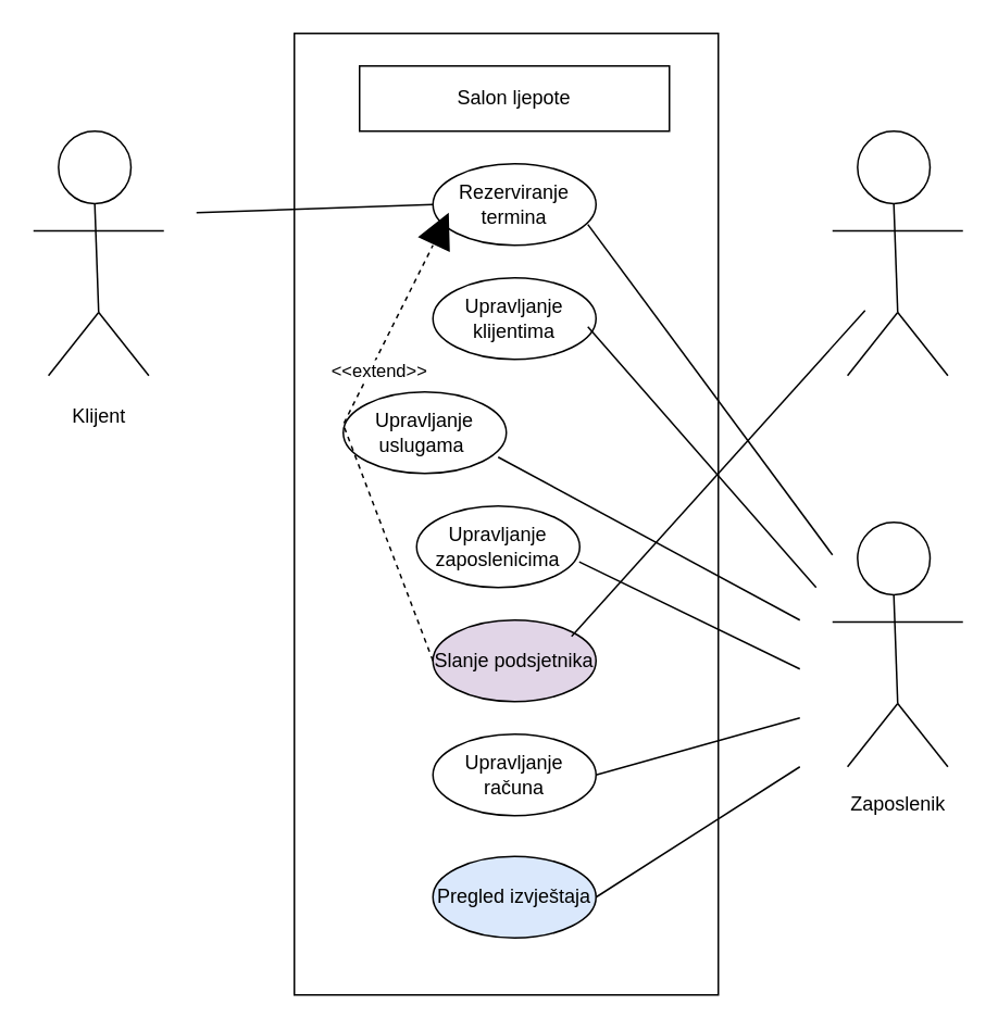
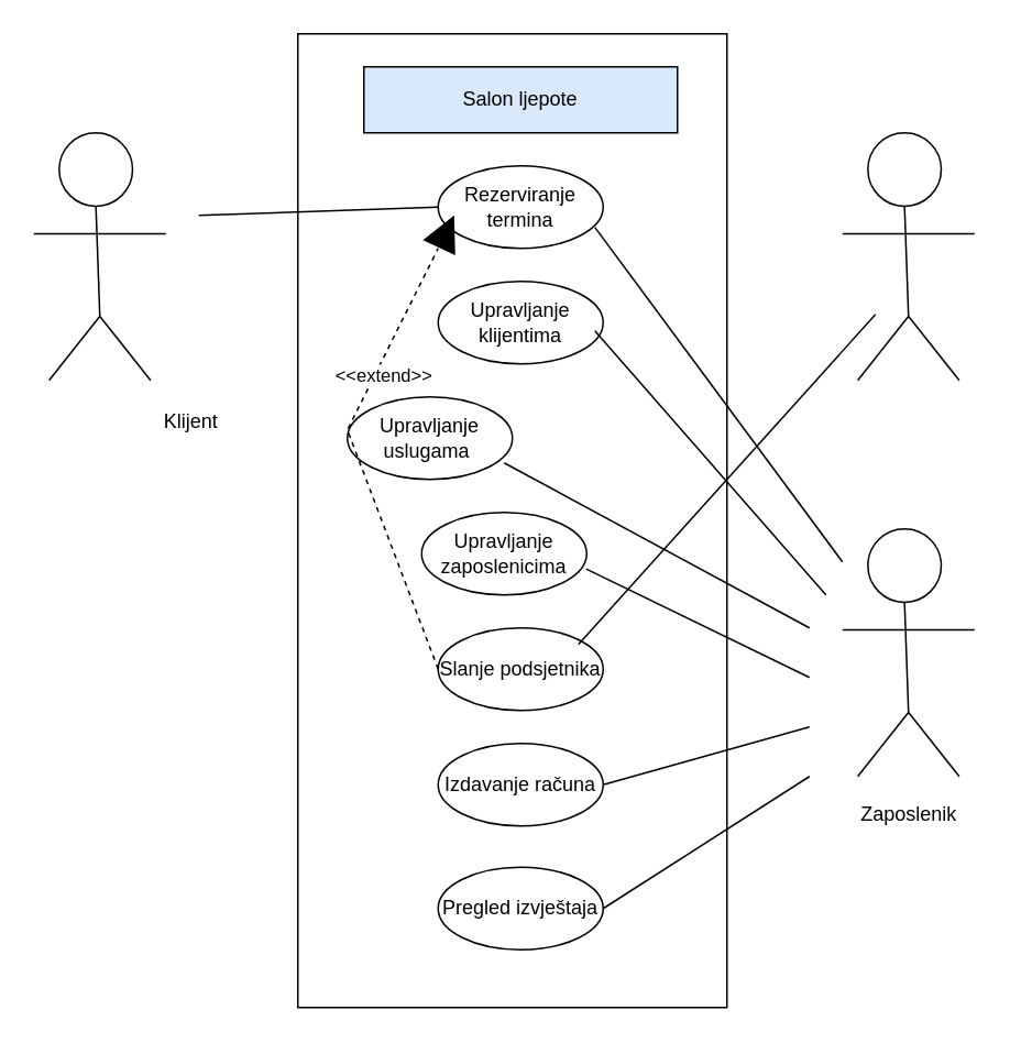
- <mxCell id="21" value="Salon ljepote" style="rounded=0;whiteSpace=wrap;html=1;" vertex="1" parent="1"><mxGeometry x="220" y="40" width="190" height="40" as="geometry" /></mxCell>
+ <mxCell id="21" value="Salon ljepote" style="rounded=0;whiteSpace=wrap;html=1;fillColor=#dae8fc;" vertex="1" parent="1"><mxGeometry x="220" y="40" width="190" height="40" as="geometry" /></mxCell>
- <mxCell id="22" value="Klijent" style="text;html=1;align=center;verticalAlign=middle;resizable=0;points=[];autosize=1;strokeColor=none;fillColor=none;" vertex="1" parent="1"><mxGeometry x="30" y="240" width="60" height="30" as="geometry" /></mxCell>
+ <mxCell id="22" value="Klijent" style="text;html=1;align=center;verticalAlign=middle;resizable=0;points=[];autosize=1;strokeColor=none;fillColor=none;" vertex="1" parent="1"><mxGeometry x="85" y="240" width="60" height="30" as="geometry" /></mxCell>
- <mxCell id="30" value="Slanje podsjetnika" style="ellipse;whiteSpace=wrap;html=1;fillColor=#e1d5e7;" vertex="1" parent="1"><mxGeometry x="265" y="380" width="100" height="50" as="geometry" /></mxCell>
+ <mxCell id="30" value="Slanje podsjetnika" style="ellipse;whiteSpace=wrap;html=1;" vertex="1" parent="1"><mxGeometry x="265" y="380" width="100" height="50" as="geometry" /></mxCell>
- <mxCell id="28" value="Upravljanje računa" style="ellipse;whiteSpace=wrap;html=1;" vertex="1" parent="1"><mxGeometry x="265" y="450" width="100" height="50" as="geometry" /></mxCell>
+ <mxCell id="28" value="Izdavanje računa" style="ellipse;whiteSpace=wrap;html=1;" vertex="1" parent="1"><mxGeometry x="265" y="450" width="100" height="50" as="geometry" /></mxCell>
- <mxCell id="29" value="Pregled izvještaja" style="ellipse;whiteSpace=wrap;html=1;fillColor=#dae8fc;" vertex="1" parent="1"><mxGeometry x="265" y="525" width="100" height="50" as="geometry" /></mxCell>
+ <mxCell id="29" value="Pregled izvještaja" style="ellipse;whiteSpace=wrap;html=1;" vertex="1" parent="1"><mxGeometry x="265" y="525" width="100" height="50" as="geometry" /></mxCell>
